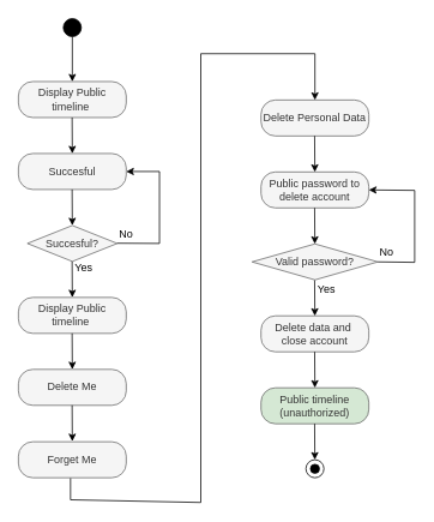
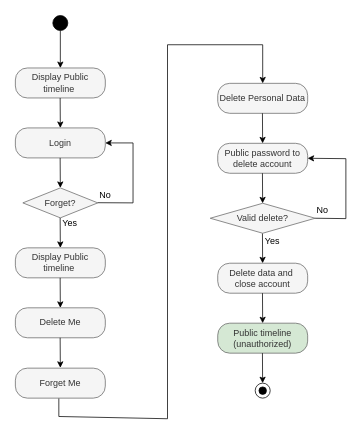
- <mxCell id="4" value="Succesful" style="rounded=1;whiteSpace=wrap;html=1;arcSize=40;html=1;glass=0;shadow=0;labelBackgroundColor=none;fillColor=#f5f5f5;fontColor=#333333;strokeColor=#666666;" parent="1" vertex="1"><mxGeometry x="20" y="170" width="120" height="40" as="geometry" /></mxCell>
+ <mxCell id="4" value="Login" style="rounded=1;whiteSpace=wrap;html=1;arcSize=40;html=1;glass=0;shadow=0;labelBackgroundColor=none;fillColor=#f5f5f5;fontColor=#333333;strokeColor=#666666;" parent="1" vertex="1"><mxGeometry x="20" y="170" width="120" height="40" as="geometry" /></mxCell>
- <mxCell id="5" value="Succesful?" style="rhombus;whiteSpace=wrap;html=1;rounded=0;labelBackgroundColor=none;fillColor=#f5f5f5;fontColor=#333333;strokeColor=#666666;" parent="1" vertex="1"><mxGeometry x="30" y="250" width="100" height="40" as="geometry" /></mxCell>
+ <mxCell id="5" value="Forget?" style="rhombus;whiteSpace=wrap;html=1;rounded=0;labelBackgroundColor=none;fillColor=#f5f5f5;fontColor=#333333;strokeColor=#666666;" parent="1" vertex="1"><mxGeometry x="30" y="250" width="100" height="40" as="geometry" /></mxCell>
- <mxCell id="23" value="Valid password?" style="rhombus;whiteSpace=wrap;html=1;rounded=0;labelBackgroundColor=none;fillColor=#f5f5f5;fontColor=#333333;strokeColor=#666666;" parent="1" vertex="1"><mxGeometry x="280" y="270.5" width="140" height="40" as="geometry" /></mxCell>
+ <mxCell id="23" value="Valid delete?" style="rhombus;whiteSpace=wrap;html=1;rounded=0;labelBackgroundColor=none;fillColor=#f5f5f5;fontColor=#333333;strokeColor=#666666;" parent="1" vertex="1"><mxGeometry x="280" y="270.5" width="140" height="40" as="geometry" /></mxCell>
